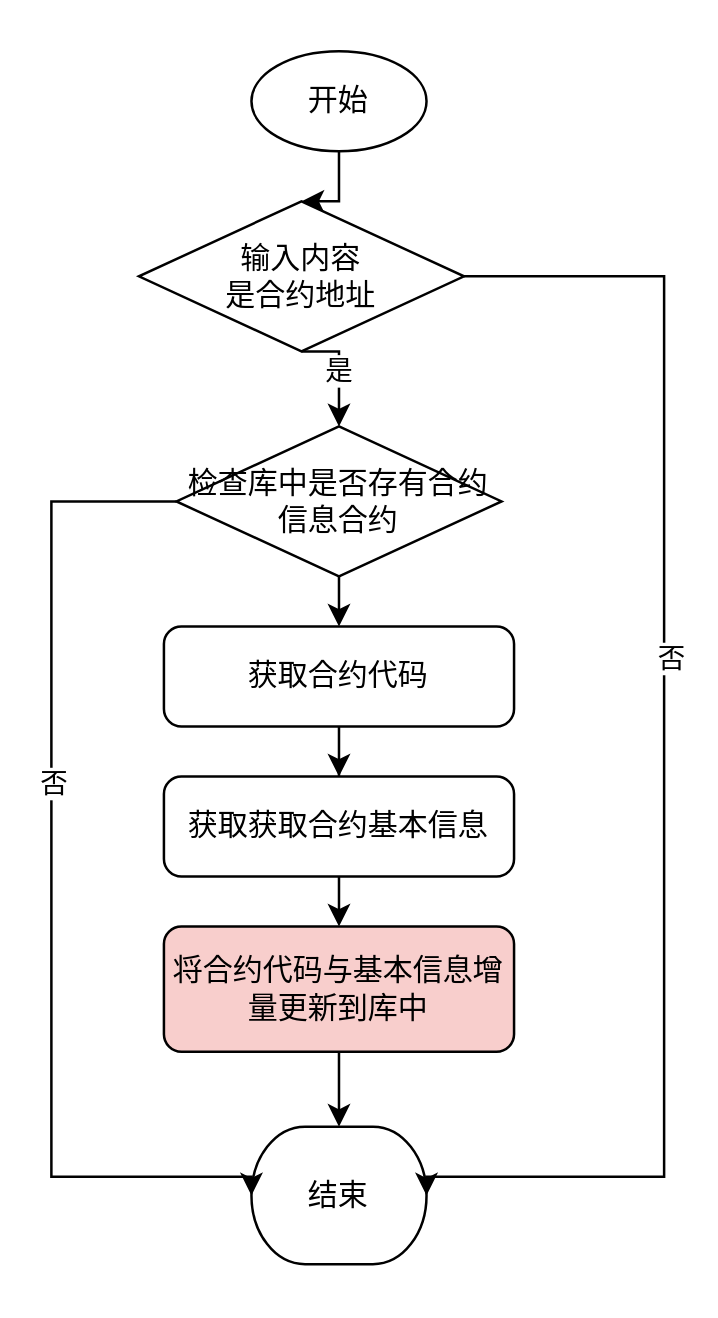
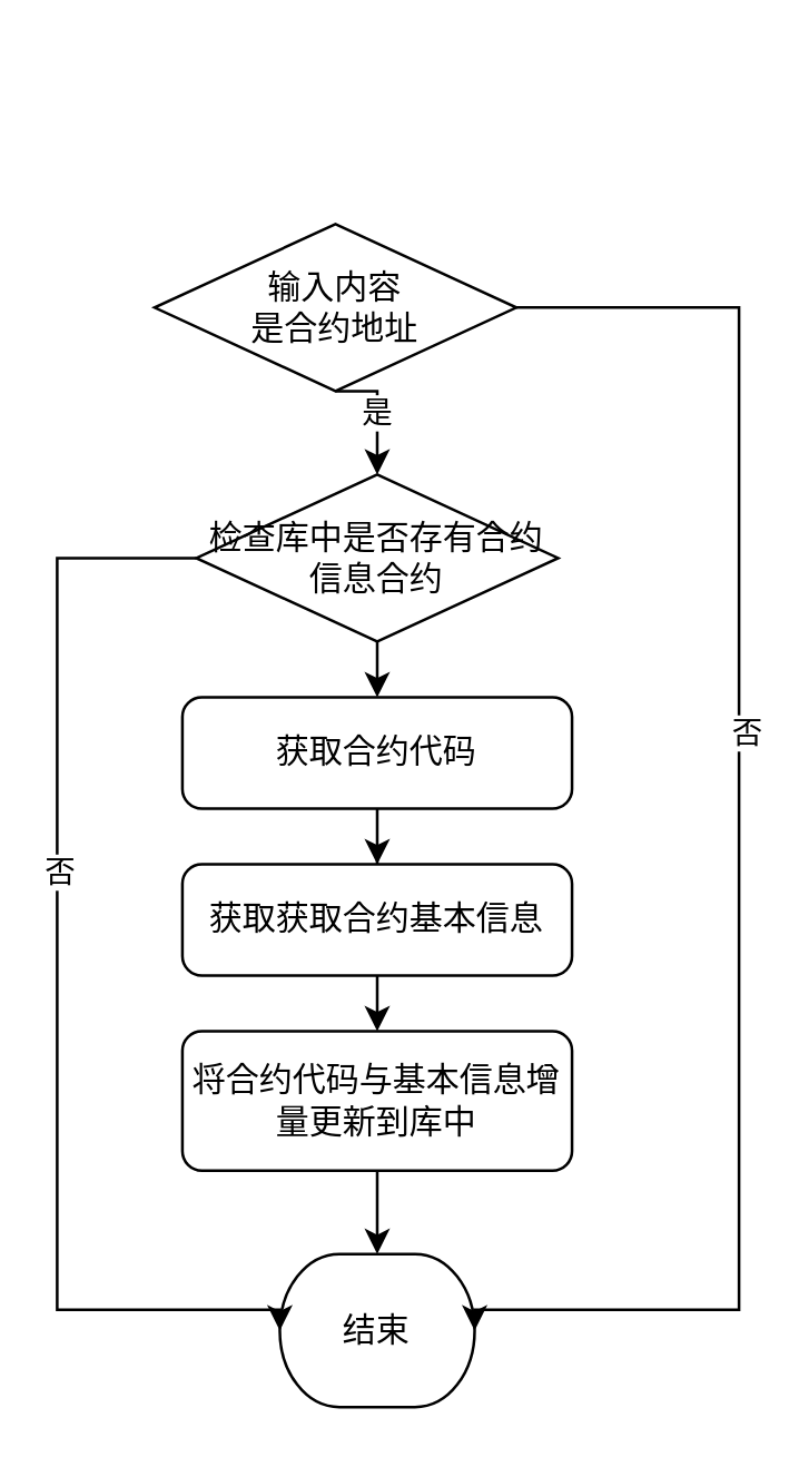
- <mxCell id="3" value="开始" style="strokeWidth=1;html=1;shape=mxgraph.flowchart.start_1;whiteSpace=wrap;" vertex="1" parent="1"><mxGeometry x="100" y="20" width="70" height="40" as="geometry" /></mxCell>
- <mxCell id="2" style="edgeStyle=orthogonalEdgeStyle;rounded=0;orthogonalLoop=1;jettySize=auto;html=1;exitX=0.5;exitY=1;exitDx=0;exitDy=0;exitPerimeter=0;" edge="1" parent="1" source="3" target="10"><mxGeometry relative="1" as="geometry" /></mxCell>
- <mxCell id="18" value="将合约代码与基本信息增量更新到库中" style="rounded=1;whiteSpace=wrap;html=1;absoluteArcSize=1;arcSize=14;strokeWidth=1;fillColor=#f8cecc;" vertex="1" parent="1"><mxGeometry x="65" y="370" width="140" height="50" as="geometry" /></mxCell>
+ <mxCell id="18" value="将合约代码与基本信息增量更新到库中" style="rounded=1;whiteSpace=wrap;html=1;absoluteArcSize=1;arcSize=14;strokeWidth=1;" vertex="1" parent="1"><mxGeometry x="65" y="370" width="140" height="50" as="geometry" /></mxCell>
